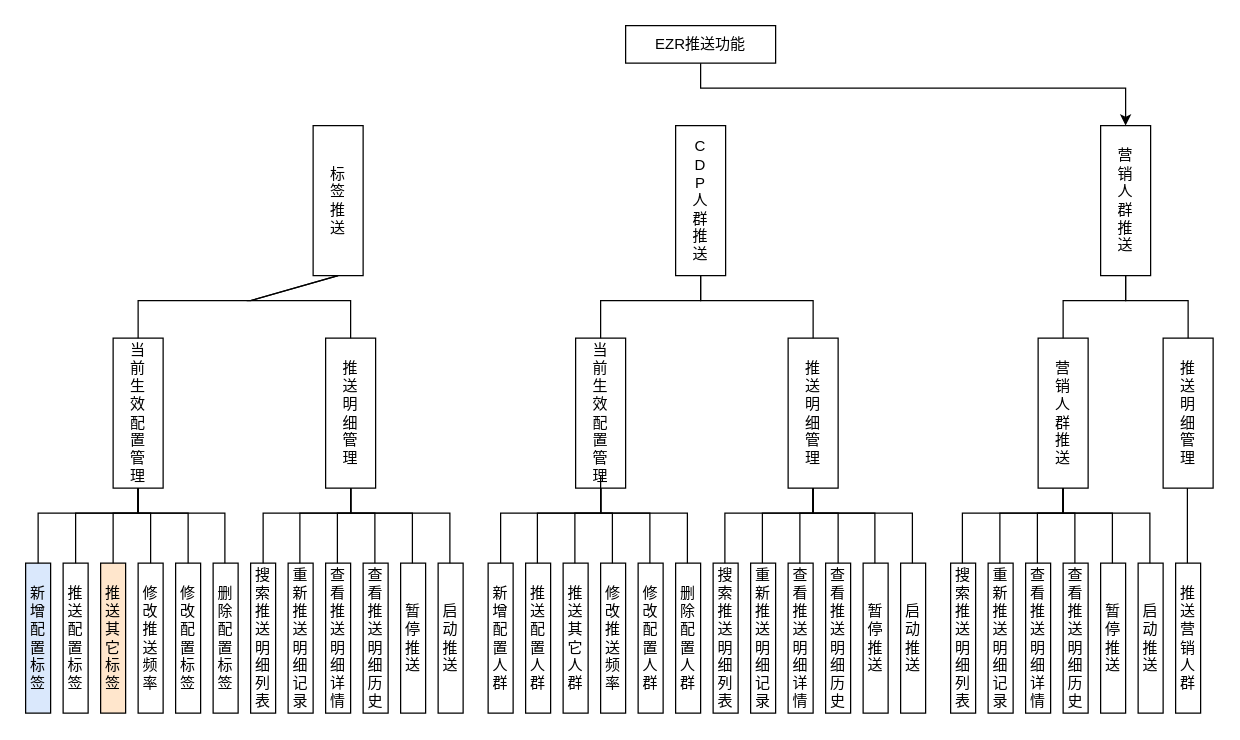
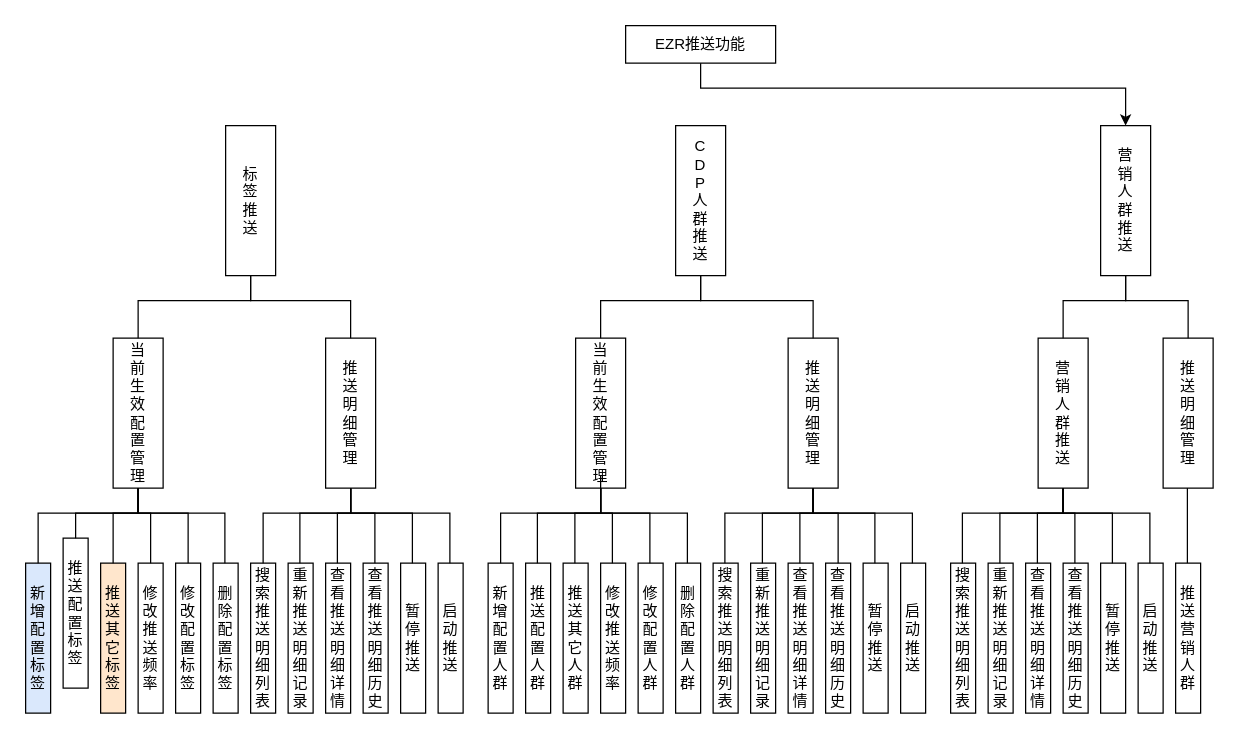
- <mxCell id="3" value="标&lt;br&gt;签&lt;br&gt;推&lt;br&gt;送" style="rounded=0;whiteSpace=wrap;html=1;" parent="1" vertex="1"><mxGeometry x="250" y="100" width="40" height="120" as="geometry" /></mxCell>
+ <mxCell id="3" value="标&lt;br&gt;签&lt;br&gt;推&lt;br&gt;送" style="rounded=0;whiteSpace=wrap;html=1;" parent="1" vertex="1"><mxGeometry x="180" y="100" width="40" height="120" as="geometry" /></mxCell>
- <mxCell id="14" value="推&lt;br&gt;送&lt;br&gt;配&lt;br&gt;置&lt;br&gt;标&lt;br&gt;签" style="rounded=0;whiteSpace=wrap;html=1;" parent="1" vertex="1"><mxGeometry x="50" y="450" width="20" height="120" as="geometry" /></mxCell>
+ <mxCell id="14" value="推&lt;br&gt;送&lt;br&gt;配&lt;br&gt;置&lt;br&gt;标&lt;br&gt;签" style="rounded=0;whiteSpace=wrap;html=1;" parent="1" vertex="1"><mxGeometry x="50" y="430" width="20" height="120" as="geometry" /></mxCell>
